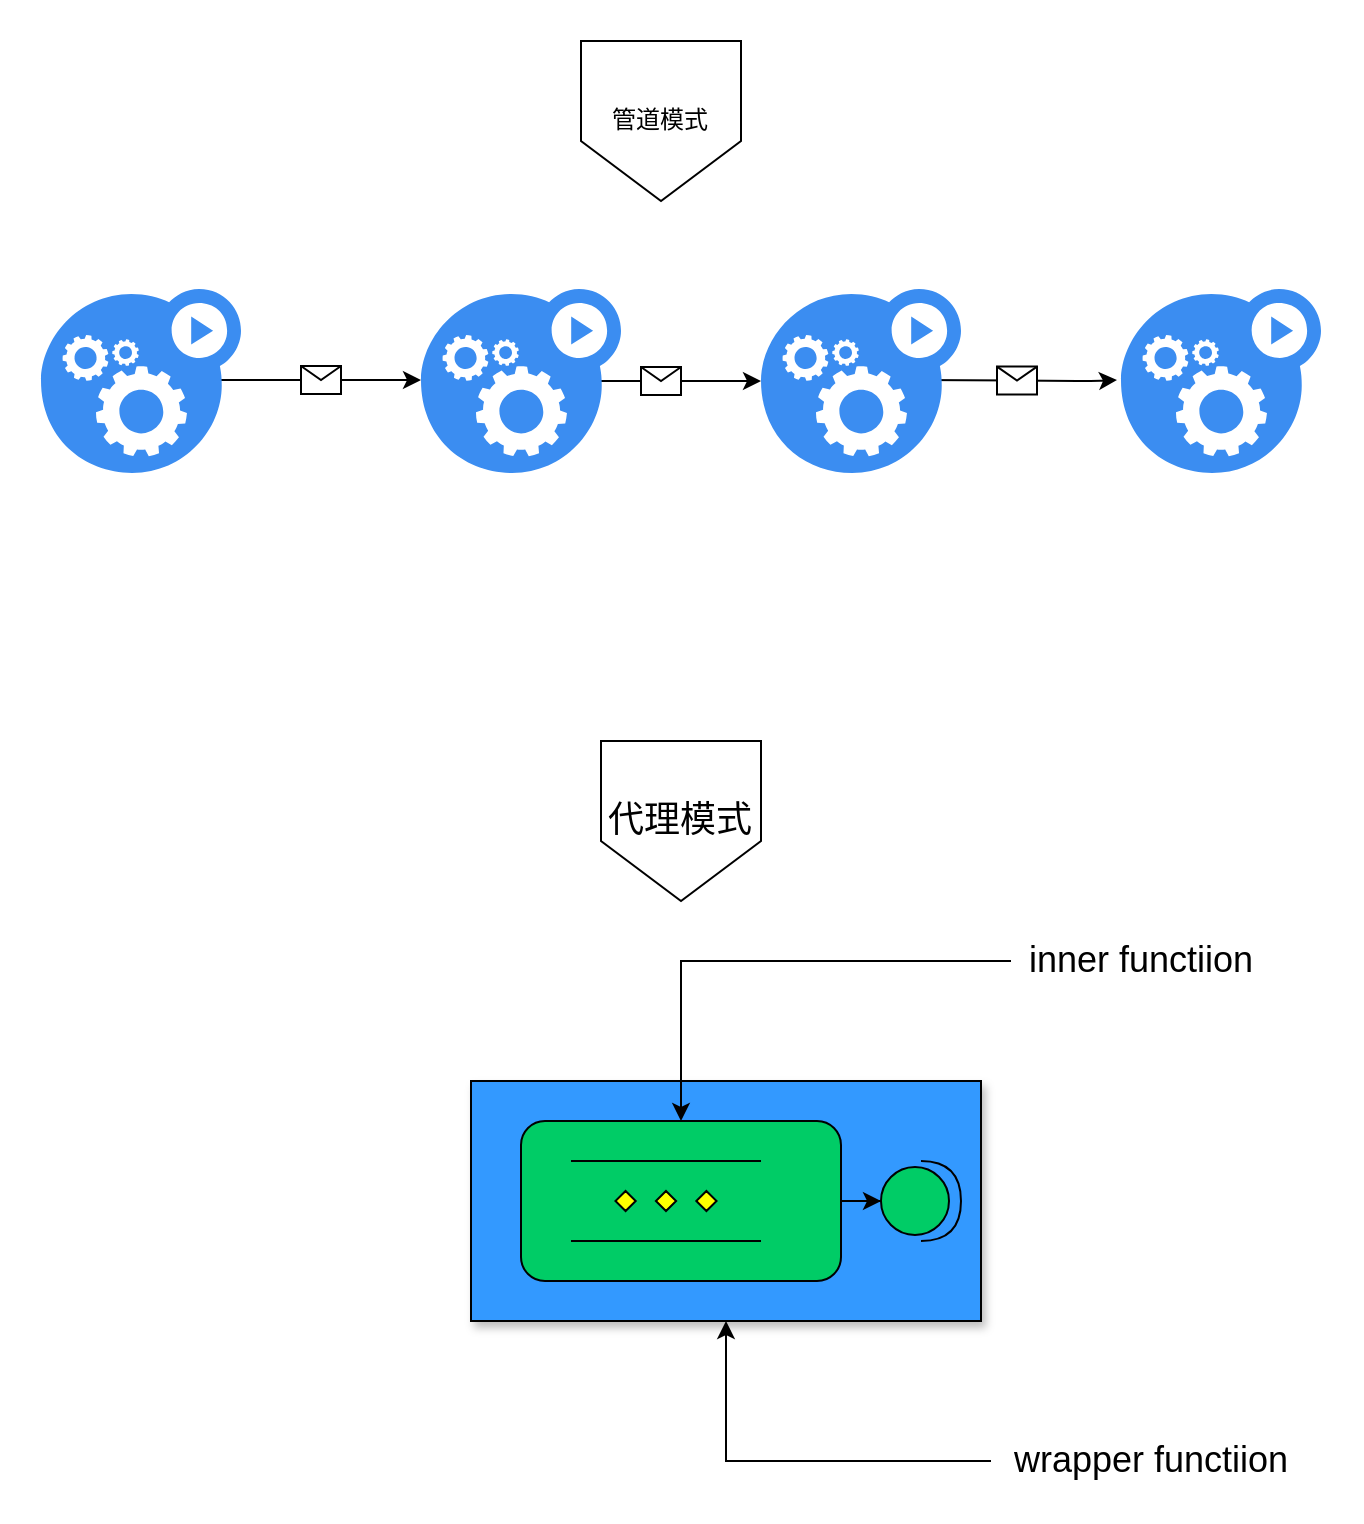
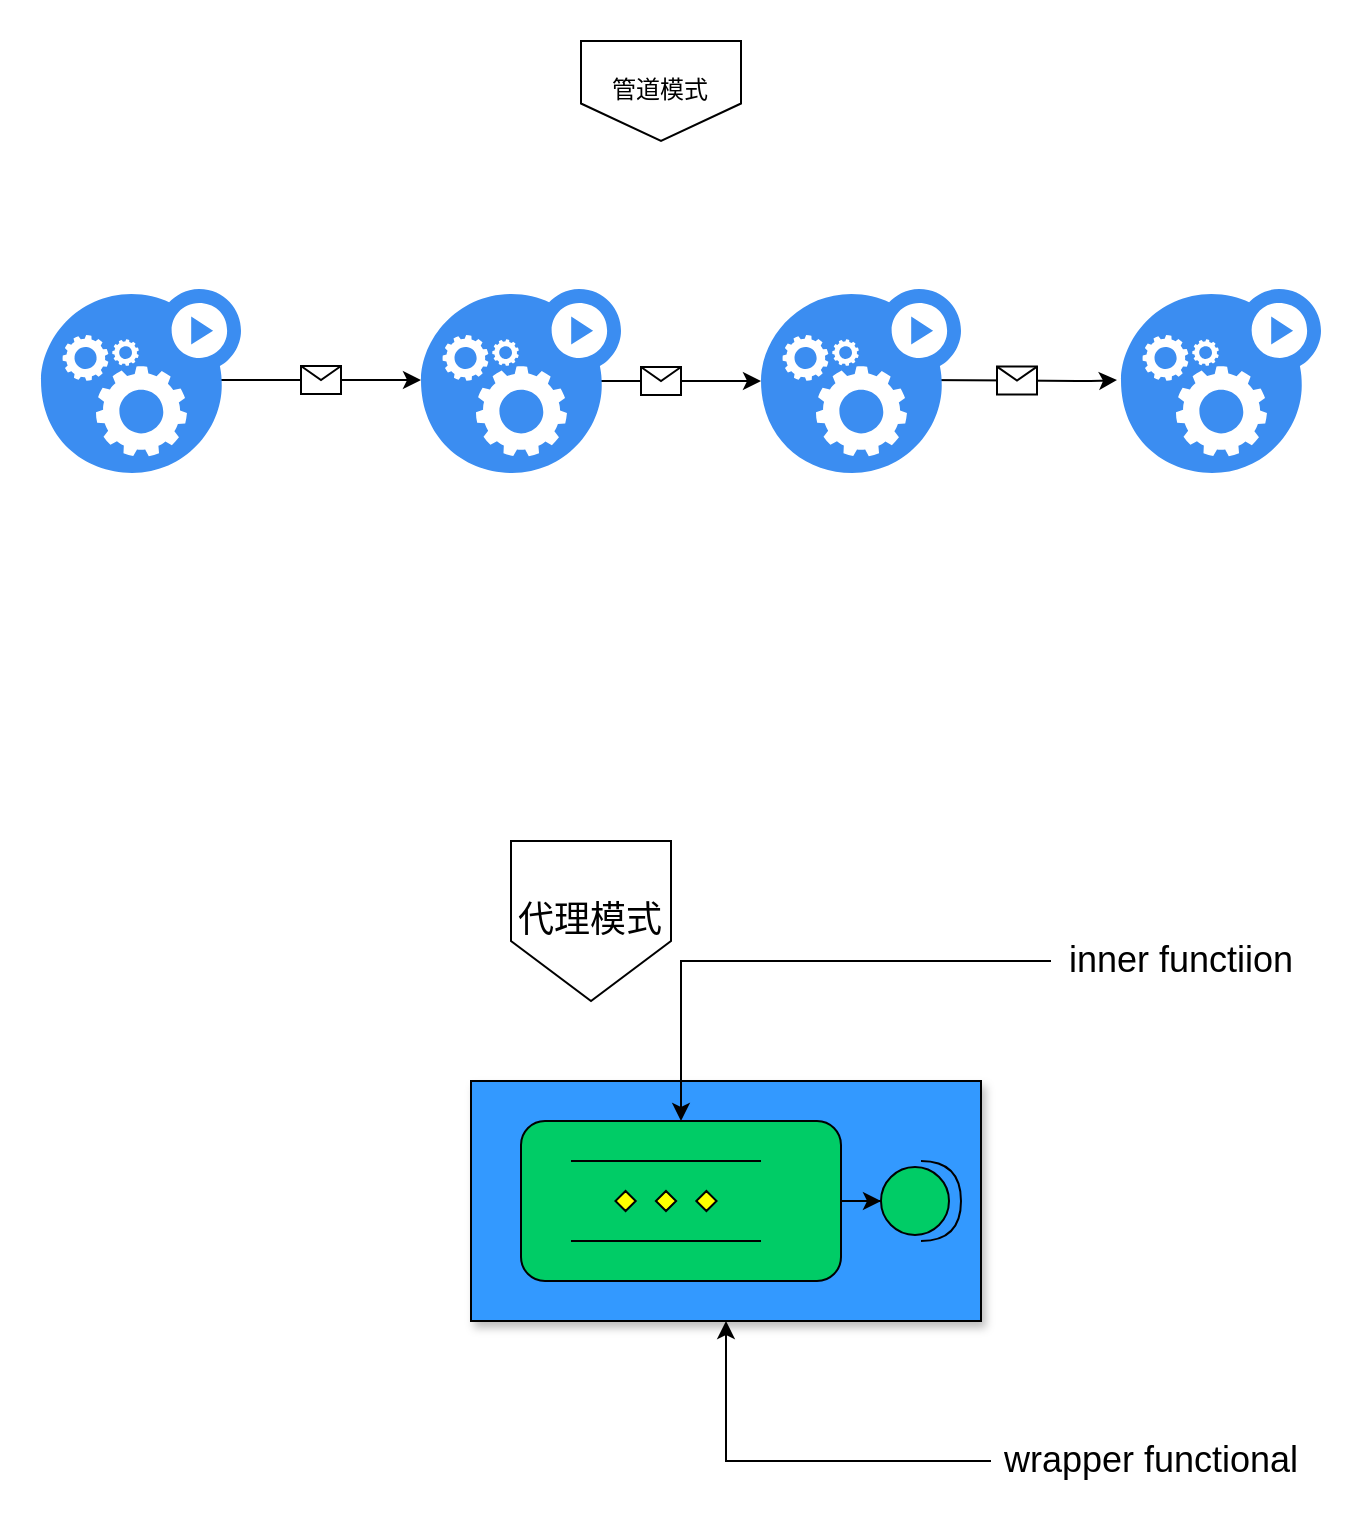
- <mxCell id="9" value="管道模式" style="shape=offPageConnector;whiteSpace=wrap;html=1;" parent="1" vertex="1"><mxGeometry x="290" y="20" width="80" height="80" as="geometry" /></mxCell>
+ <mxCell id="9" value="管道模式" style="shape=offPageConnector;whiteSpace=wrap;html=1;" parent="1" vertex="1"><mxGeometry x="290" y="20" width="80" height="50" as="geometry" /></mxCell>
- <mxCell id="15" value="&lt;font style=&quot;font-size: 18px&quot;&gt;代理模式&lt;/font&gt;" style="shape=offPageConnector;whiteSpace=wrap;html=1;" vertex="1" parent="1"><mxGeometry x="300" y="370" width="80" height="80" as="geometry" /></mxCell>
+ <mxCell id="15" value="&lt;font style=&quot;font-size: 18px&quot;&gt;代理模式&lt;/font&gt;" style="shape=offPageConnector;whiteSpace=wrap;html=1;" vertex="1" parent="1"><mxGeometry x="255" y="420" width="80" height="80" as="geometry" /></mxCell>
- <mxCell id="20" value="&lt;font style=&quot;font-size: 18px&quot;&gt;inner functiion&lt;/font&gt;" style="text;html=1;align=center;verticalAlign=middle;resizable=0;points=[];autosize=1;strokeColor=none;fillColor=none;" vertex="1" parent="1"><mxGeometry x="505" y="470" width="130" height="20" as="geometry" /></mxCell>
+ <mxCell id="20" value="&lt;font style=&quot;font-size: 18px&quot;&gt;inner functiion&lt;/font&gt;" style="text;html=1;align=center;verticalAlign=middle;resizable=0;points=[];autosize=1;strokeColor=none;fillColor=none;" vertex="1" parent="1"><mxGeometry x="525" y="470" width="130" height="20" as="geometry" /></mxCell>
- <mxCell id="22" value="&lt;font style=&quot;font-size: 18px&quot;&gt;wrapper functiion&lt;/font&gt;" style="text;html=1;align=center;verticalAlign=middle;resizable=0;points=[];autosize=1;strokeColor=none;fillColor=none;" vertex="1" parent="1"><mxGeometry x="495" y="720" width="160" height="20" as="geometry" /></mxCell>
+ <mxCell id="22" value="&lt;font style=&quot;font-size: 18px&quot;&gt;wrapper functional&lt;/font&gt;" style="text;html=1;align=center;verticalAlign=middle;resizable=0;points=[];autosize=1;strokeColor=none;fillColor=none;" vertex="1" parent="1"><mxGeometry x="495" y="720" width="160" height="20" as="geometry" /></mxCell>
